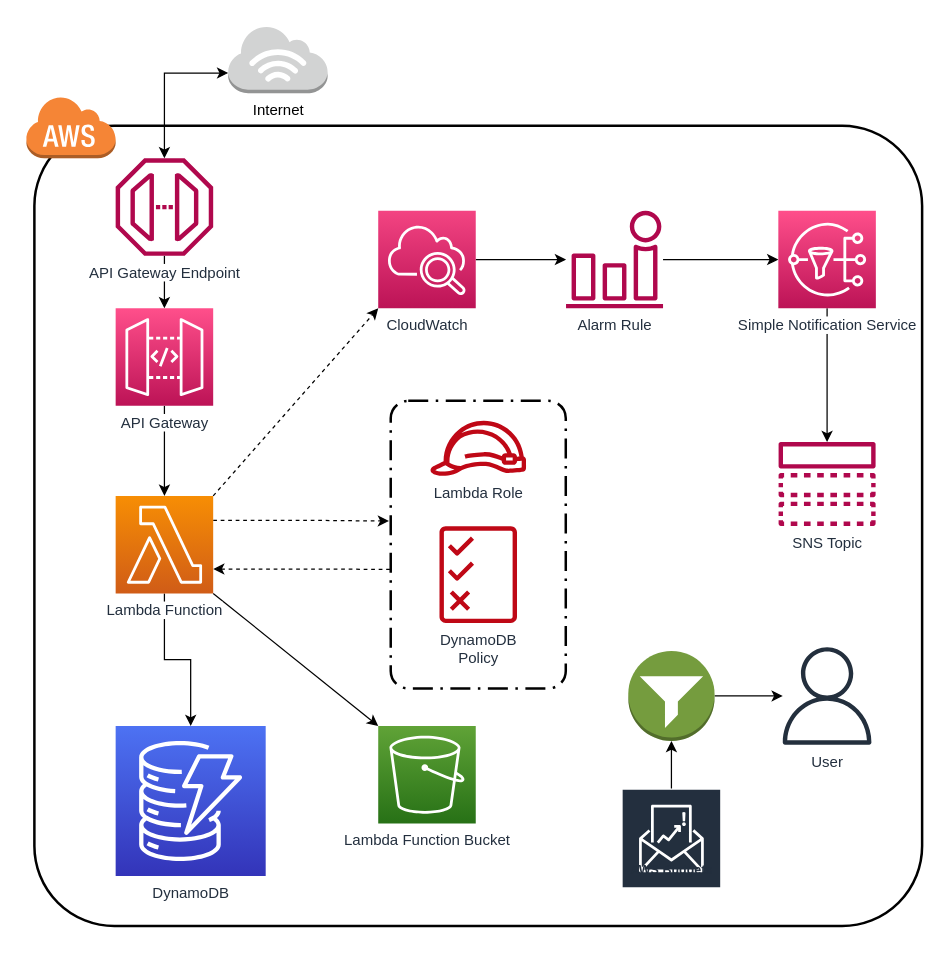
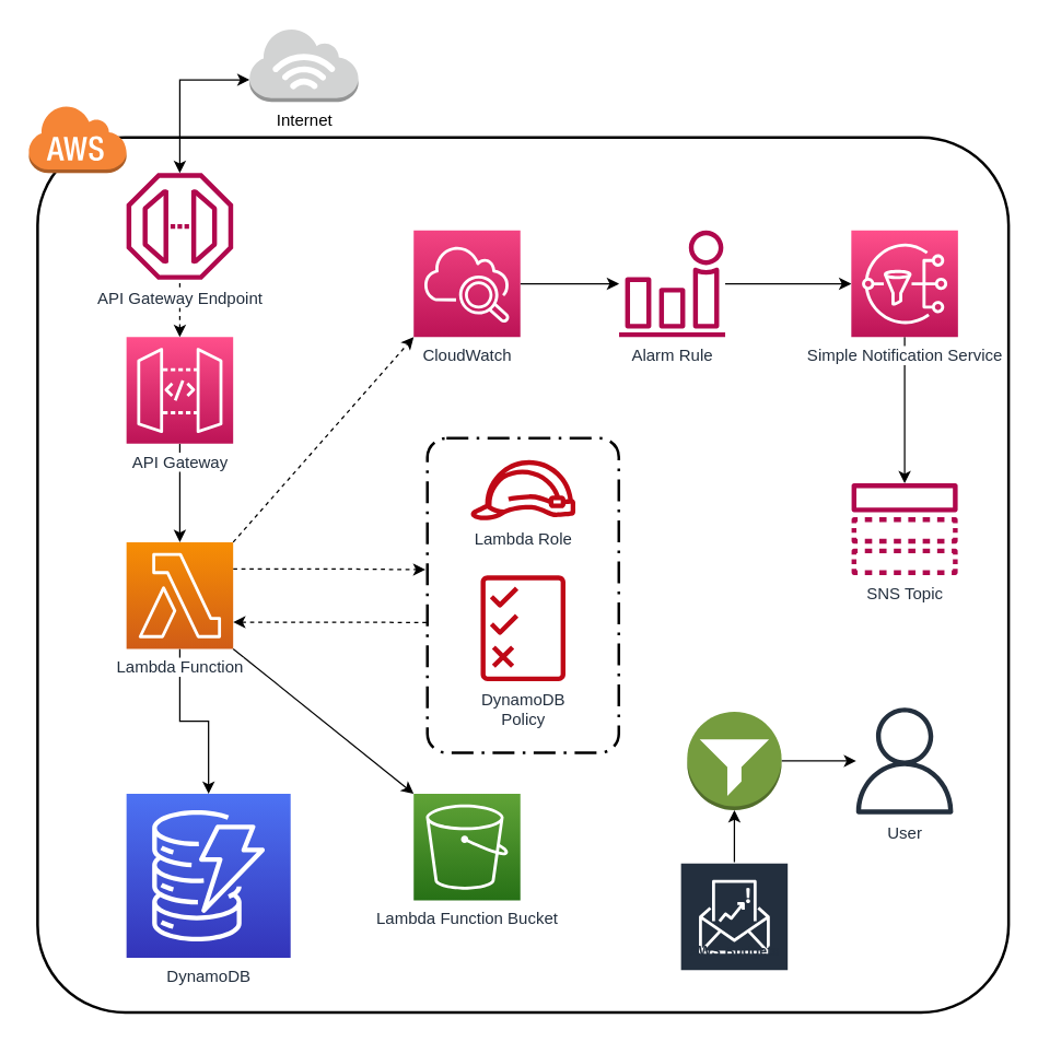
- <mxCell id="4" style="edgeStyle=orthogonalEdgeStyle;rounded=0;orthogonalLoop=1;jettySize=auto;html=1;exitX=0.5;exitY=0;exitDx=0;exitDy=0;exitPerimeter=0;endArrow=none;endFill=0;startArrow=classic;startFill=1;" parent="1" source="6" target="7" edge="1"><mxGeometry relative="1" as="geometry" /></mxCell>
+ <mxCell id="4" style="edgeStyle=orthogonalEdgeStyle;rounded=0;orthogonalLoop=1;jettySize=auto;html=1;exitX=0.5;exitY=0;exitDx=0;exitDy=0;exitPerimeter=0;endArrow=none;endFill=0;startArrow=classic;startFill=1;dashed=1;" parent="1" source="6" target="7" edge="1"><mxGeometry relative="1" as="geometry" /></mxCell>
